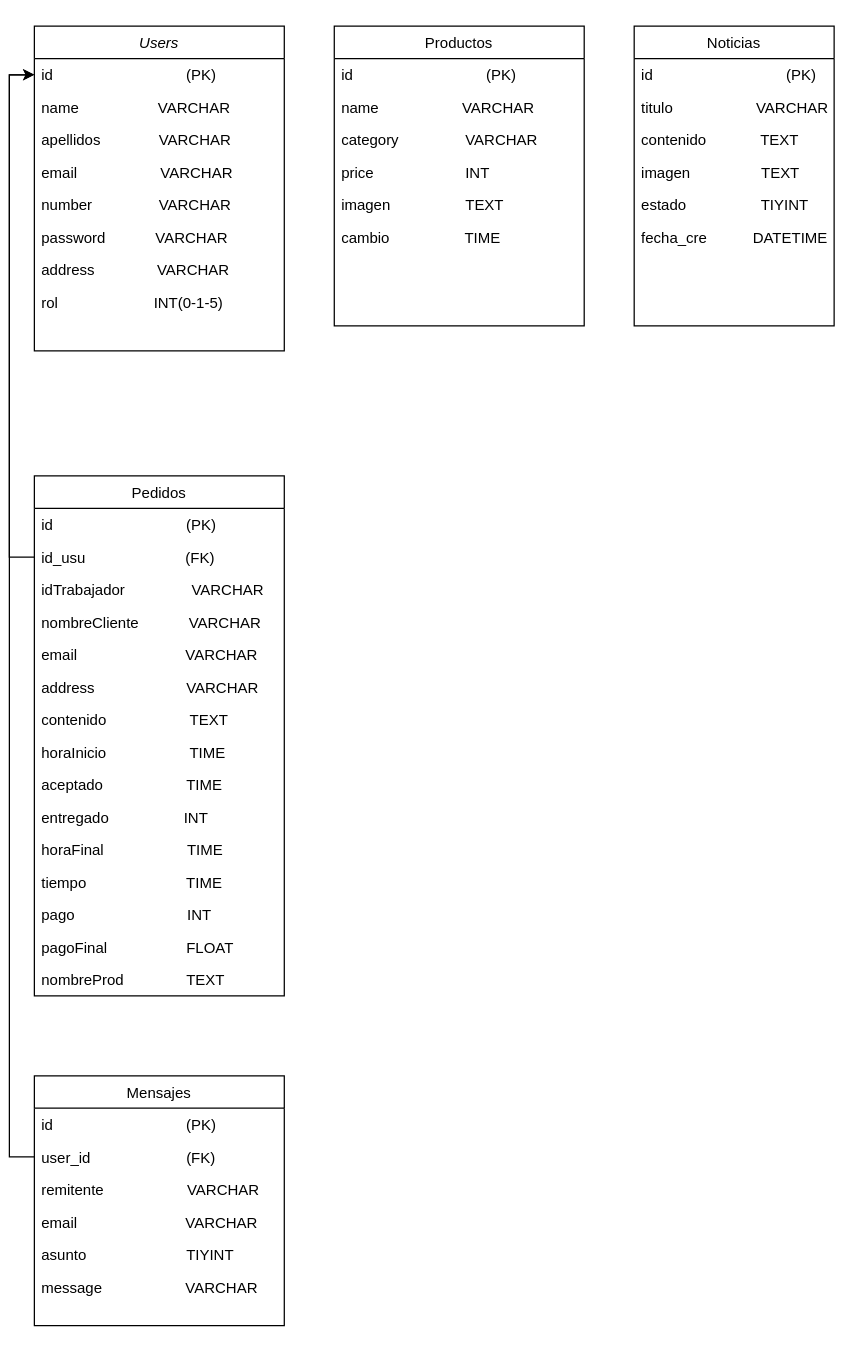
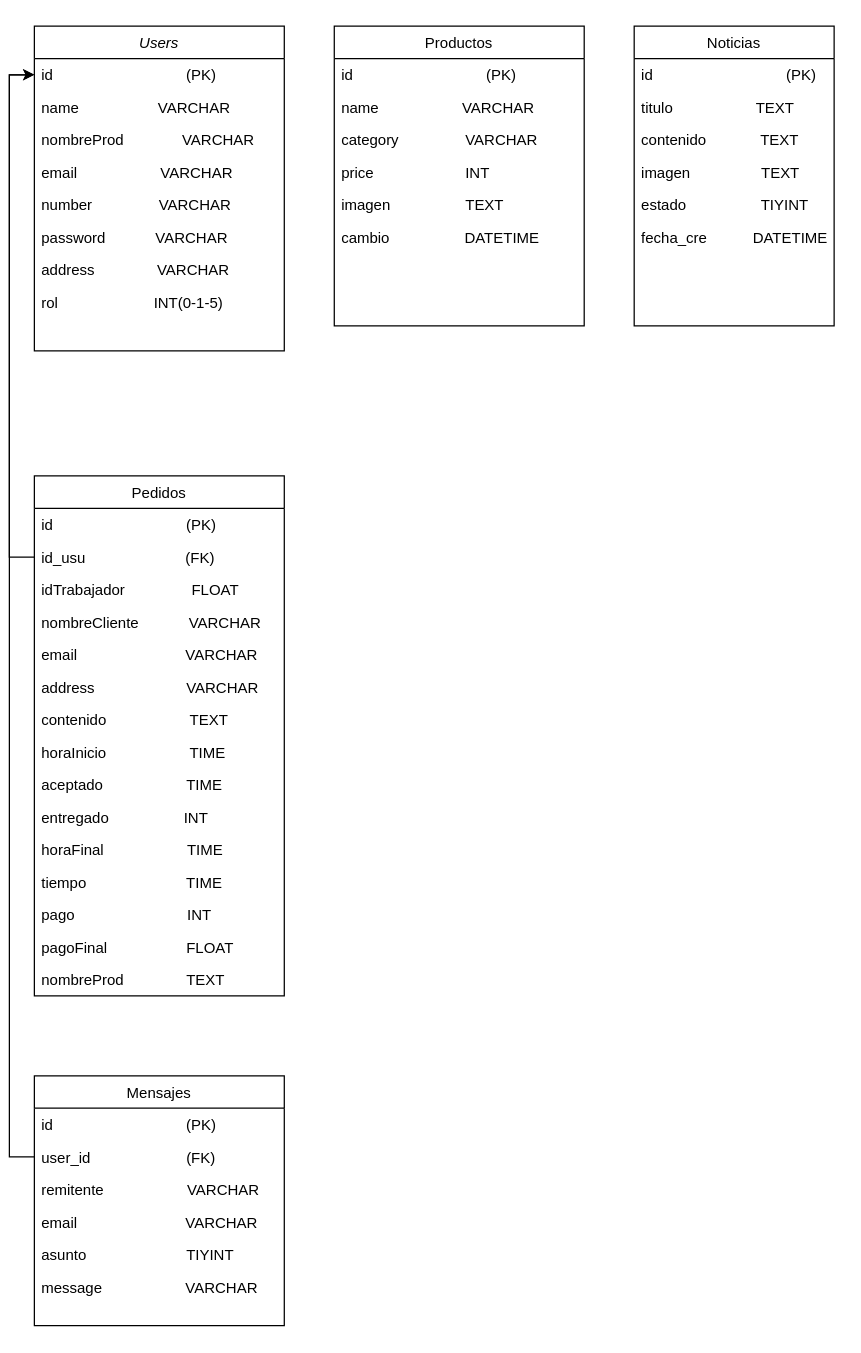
- <mxCell id="21" value="titulo                    VARCHAR" style="text;align=left;verticalAlign=top;spacingLeft=4;spacingRight=4;overflow=hidden;rotatable=0;points=[[0,0.5],[1,0.5]];portConstraint=eastwest;rounded=0;shadow=0;html=0;" vertex="1" parent="19"><mxGeometry y="52" width="160" height="26" as="geometry" /></mxCell>
+ <mxCell id="21" value="titulo                    TEXT" style="text;align=left;verticalAlign=top;spacingLeft=4;spacingRight=4;overflow=hidden;rotatable=0;points=[[0,0.5],[1,0.5]];portConstraint=eastwest;rounded=0;shadow=0;html=0;" vertex="1" parent="19"><mxGeometry y="52" width="160" height="26" as="geometry" /></mxCell>
- <mxCell id="5" value="apellidos              VARCHAR" style="text;align=left;verticalAlign=top;spacingLeft=4;spacingRight=4;overflow=hidden;rotatable=0;points=[[0,0.5],[1,0.5]];portConstraint=eastwest;rounded=0;shadow=0;html=0;" vertex="1" parent="2"><mxGeometry y="78" width="200" height="26" as="geometry" /></mxCell>
+ <mxCell id="5" value="nombreProd              VARCHAR" style="text;align=left;verticalAlign=top;spacingLeft=4;spacingRight=4;overflow=hidden;rotatable=0;points=[[0,0.5],[1,0.5]];portConstraint=eastwest;rounded=0;shadow=0;html=0;" vertex="1" parent="2"><mxGeometry y="78" width="200" height="26" as="geometry" /></mxCell>
- <mxCell id="18" value="cambio                  TIME" style="text;align=left;verticalAlign=top;spacingLeft=4;spacingRight=4;overflow=hidden;rotatable=0;points=[[0,0.5],[1,0.5]];portConstraint=eastwest;rounded=0;shadow=0;html=0;" parent="12" vertex="1"><mxGeometry y="156" width="200" height="26" as="geometry" /></mxCell>
+ <mxCell id="18" value="cambio                  DATETIME" style="text;align=left;verticalAlign=top;spacingLeft=4;spacingRight=4;overflow=hidden;rotatable=0;points=[[0,0.5],[1,0.5]];portConstraint=eastwest;rounded=0;shadow=0;html=0;" parent="12" vertex="1"><mxGeometry y="156" width="200" height="26" as="geometry" /></mxCell>
- <mxCell id="29" value="idTrabajador                VARCHAR" style="text;align=left;verticalAlign=top;spacingLeft=4;spacingRight=4;overflow=hidden;rotatable=0;points=[[0,0.5],[1,0.5]];portConstraint=eastwest;rounded=0;shadow=0;html=0;" vertex="1" parent="26"><mxGeometry y="78" width="200" height="26" as="geometry" /></mxCell>
+ <mxCell id="29" value="idTrabajador                FLOAT" style="text;align=left;verticalAlign=top;spacingLeft=4;spacingRight=4;overflow=hidden;rotatable=0;points=[[0,0.5],[1,0.5]];portConstraint=eastwest;rounded=0;shadow=0;html=0;" vertex="1" parent="26"><mxGeometry y="78" width="200" height="26" as="geometry" /></mxCell>
